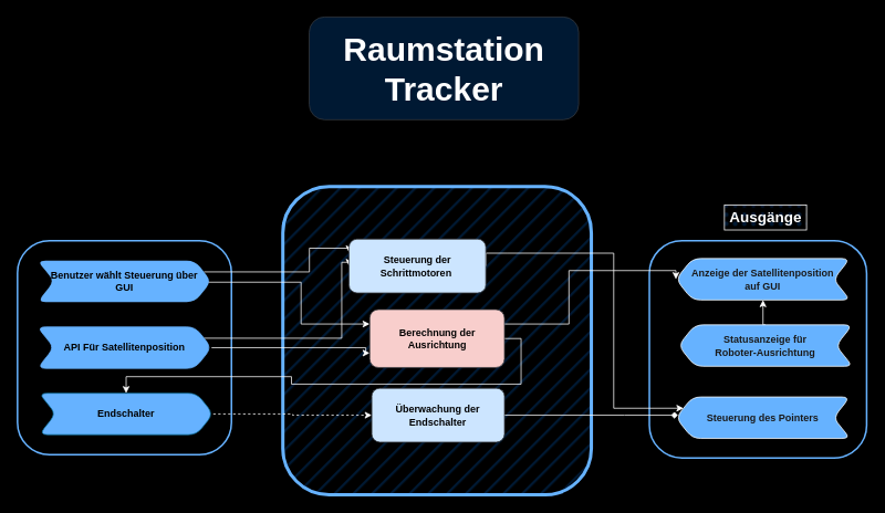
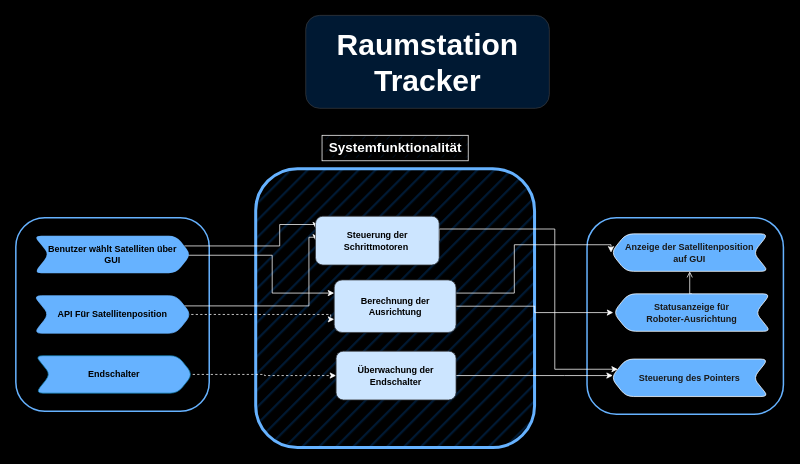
- <mxCell id="4" value="&lt;font color=&quot;#ffffff&quot; style=&quot;font-size: 40px;&quot;&gt;Raumstation&lt;br&gt;Tracker&lt;/font&gt;" style="text;strokeColor=#36393d;fillColor=#001933;html=1;fontSize=24;fontStyle=1;verticalAlign=middle;align=center;labelBackgroundColor=none;rounded=1;glass=0;shadow=1;fillStyle=auto;" parent="1" vertex="1"><mxGeometry x="371.75" y="20" width="325" height="124" as="geometry" /></mxCell>
+ <mxCell id="4" value="&lt;font color=&quot;#ffffff&quot; style=&quot;font-size: 40px;&quot;&gt;Raumstation&lt;br&gt;Tracker&lt;/font&gt;" style="text;strokeColor=#36393d;fillColor=#001933;html=1;fontSize=24;fontStyle=1;verticalAlign=middle;align=center;labelBackgroundColor=none;rounded=1;glass=0;shadow=1;fillStyle=auto;" parent="1" vertex="1"><mxGeometry x="406.75" y="20" width="325" height="124" as="geometry" /></mxCell>
+ <mxCell id="2" value="&lt;b&gt;&lt;font color=&quot;#ffffff&quot; style=&quot;font-size: 18px;&quot;&gt;Systemfunktionalität&lt;/font&gt;&lt;/b&gt;" style="text;html=1;align=center;verticalAlign=middle;resizable=0;points=[];autosize=1;strokeColor=#FFFFFF;fillColor=#001933;fontColor=#1A1A1A;labelBackgroundColor=none;fillStyle=dashed;" parent="1" vertex="1"><mxGeometry x="428.5" y="180" width="195" height="34" as="geometry" /></mxCell>
- <mxCell id="3" value="&lt;font color=&quot;#ffffff&quot; style=&quot;font-size: 18px;&quot;&gt;&lt;b&gt;Ausgänge&lt;/b&gt;&lt;/font&gt;" style="text;html=1;strokeColor=#FFFFFF;fillColor=#001933;align=center;verticalAlign=middle;whiteSpace=wrap;rounded=0;fontColor=#1A1A1A;labelBackgroundColor=none;strokeWidth=1;fillStyle=dots;" parent="1" vertex="1"><mxGeometry x="872.5" y="247" width="99" height="30" as="geometry" /></mxCell>
- <mxCell id="10" value="&lt;b&gt;Benutzer wählt Steuerung über&lt;br&gt;GUI&lt;/b&gt;" style="shape=step;perimeter=stepPerimeter;whiteSpace=wrap;html=1;fixedSize=1;labelBackgroundColor=none;rounded=1;fillColor=#66B2FF;strokeColor=#36393d;strokeWidth=0;" parent="1" vertex="1"><mxGeometry x="44" y="314" width="210" height="50" as="geometry" /></mxCell>
+ <mxCell id="10" value="&lt;b&gt;Benutzer wählt Satelliten über&lt;br&gt;GUI&lt;/b&gt;" style="shape=step;perimeter=stepPerimeter;whiteSpace=wrap;html=1;fixedSize=1;labelBackgroundColor=none;rounded=1;fillColor=#66B2FF;strokeColor=#36393d;strokeWidth=0;" parent="1" vertex="1"><mxGeometry x="44" y="314" width="210" height="50" as="geometry" /></mxCell>
- <mxCell id="24" style="edgeStyle=orthogonalEdgeStyle;rounded=0;orthogonalLoop=1;jettySize=auto;html=1;exitX=0.5;exitY=1;exitDx=0;exitDy=0;entryX=0.5;entryY=0;entryDx=0;entryDy=0;strokeColor=#FFFFFF;fontColor=#FFFFFF;" parent="1" source="25" target="23" edge="1"><mxGeometry relative="1" as="geometry" /></mxCell>
+ <mxCell id="24" style="edgeStyle=orthogonalEdgeStyle;rounded=0;orthogonalLoop=1;jettySize=auto;html=1;exitX=0.5;exitY=1;exitDx=0;exitDy=0;entryX=0.5;entryY=0;entryDx=0;entryDy=0;strokeColor=#FFFFFF;fontColor=#FFFFFF;endArrow=open;" parent="1" source="25" target="23" edge="1"><mxGeometry relative="1" as="geometry" /></mxCell>
- <mxCell id="20" value="&lt;b&gt;Berechnung der Ausrichtung&lt;/b&gt;" style="rounded=1;whiteSpace=wrap;html=1;labelBackgroundColor=none;fillColor=#f8cecc;strokeColor=#36393d;" parent="1" vertex="1"><mxGeometry x="444.75" y="373" width="162.5" height="70" as="geometry" /></mxCell>
+ <mxCell id="20" value="&lt;b&gt;Berechnung der Ausrichtung&lt;/b&gt;" style="rounded=1;whiteSpace=wrap;html=1;labelBackgroundColor=none;fillColor=#cce5ff;strokeColor=#36393d;" parent="1" vertex="1"><mxGeometry x="444.75" y="373" width="162.5" height="70" as="geometry" /></mxCell>
- <mxCell id="11" style="edgeStyle=orthogonalEdgeStyle;rounded=0;orthogonalLoop=1;jettySize=auto;html=1;entryX=0;entryY=0.75;entryDx=0;entryDy=0;strokeColor=#FFFFFF;fontColor=#FFFFFF;" parent="1" source="13" target="20" edge="1"><mxGeometry relative="1" as="geometry"><Array as="points"><mxPoint x="440" y="419" /></Array></mxGeometry></mxCell>
+ <mxCell id="11" style="edgeStyle=orthogonalEdgeStyle;rounded=0;orthogonalLoop=1;jettySize=auto;html=1;entryX=0;entryY=0.75;entryDx=0;entryDy=0;strokeColor=#FFFFFF;fontColor=#FFFFFF;dashed=1;" parent="1" source="13" target="20" edge="1"><mxGeometry relative="1" as="geometry"><Array as="points"><mxPoint x="440" y="419" /></Array></mxGeometry></mxCell>
- <mxCell id="18" style="edgeStyle=orthogonalEdgeStyle;rounded=0;orthogonalLoop=1;jettySize=auto;html=1;exitX=1;exitY=0.5;exitDx=0;exitDy=0;strokeColor=#FFFFFF;fontColor=#FFFFFF;" parent="1" source="20" target="15" edge="1"><mxGeometry relative="1" as="geometry" /></mxCell>
+ <mxCell id="18" style="edgeStyle=orthogonalEdgeStyle;rounded=0;orthogonalLoop=1;jettySize=auto;html=1;exitX=1;exitY=0.5;exitDx=0;exitDy=0;strokeColor=#FFFFFF;fontColor=#FFFFFF;" parent="1" source="20" target="25" edge="1"><mxGeometry relative="1" as="geometry" /></mxCell>
- <mxCell id="21" style="edgeStyle=orthogonalEdgeStyle;rounded=0;orthogonalLoop=1;jettySize=auto;html=1;exitX=1;exitY=0.5;exitDx=0;exitDy=0;strokeColor=#FFFFFF;fontColor=#FFFFFF;endArrow=diamond;" parent="1" source="22" target="26" edge="1"><mxGeometry relative="1" as="geometry"><Array as="points"><mxPoint x="752" y="500" /><mxPoint x="752" y="500" /></Array></mxGeometry></mxCell>
+ <mxCell id="21" style="edgeStyle=orthogonalEdgeStyle;rounded=0;orthogonalLoop=1;jettySize=auto;html=1;exitX=1;exitY=0.5;exitDx=0;exitDy=0;strokeColor=#FFFFFF;fontColor=#FFFFFF;" parent="1" source="22" target="26" edge="1"><mxGeometry relative="1" as="geometry"><Array as="points"><mxPoint x="752" y="500" /><mxPoint x="752" y="500" /></Array></mxGeometry></mxCell>
